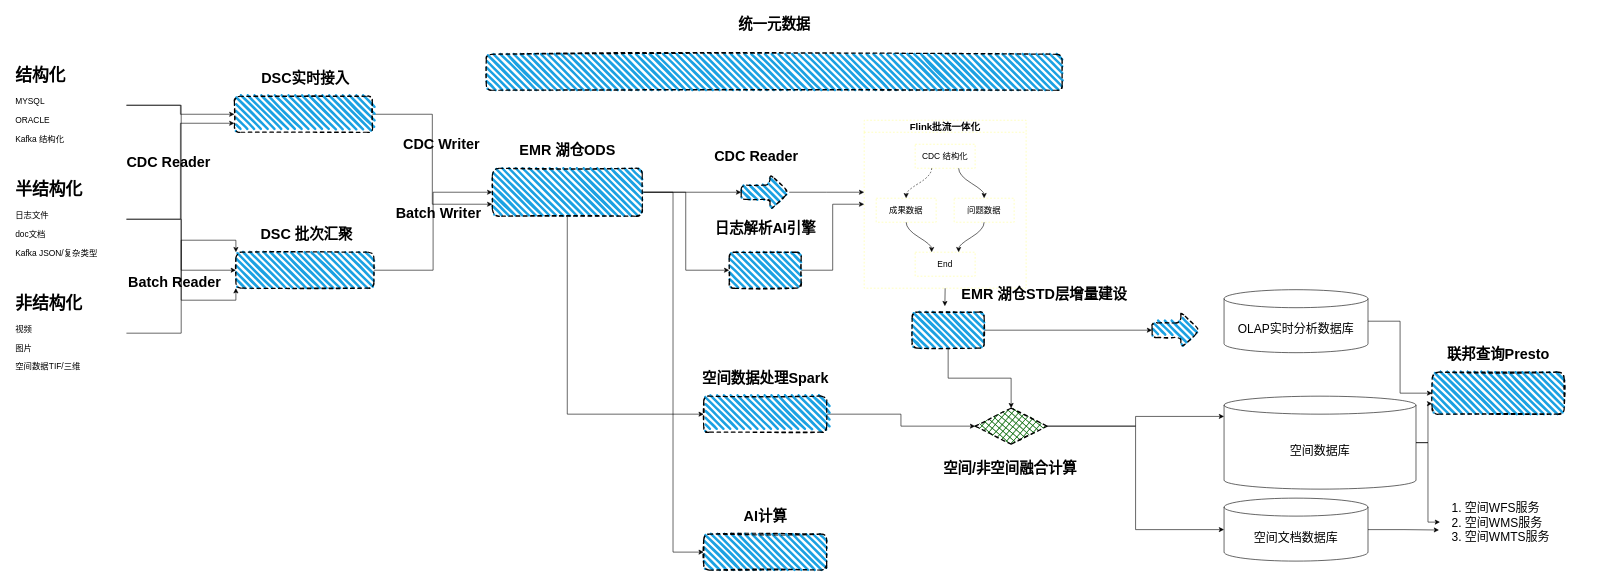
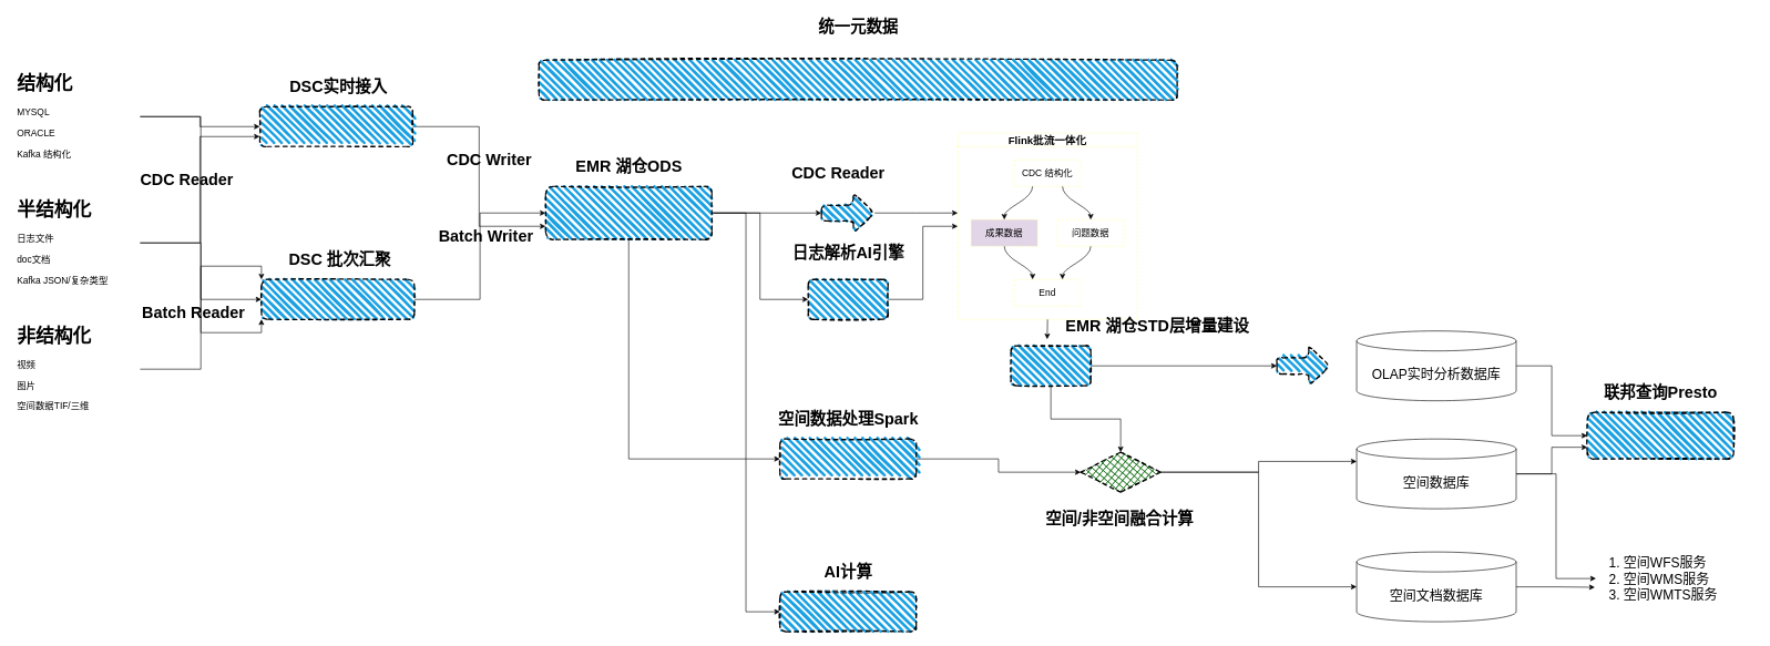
- <mxCell id="32" value="" style="html=1;curved=1;rounded=0;fontSize=14;fontColor=#000000;noEdgeStyle=1;orthogonal=1;dashed=1;" edge="1" parent="29" source="30" target="31"><mxGeometry relative="1" as="geometry"><Array as="points"><mxPoint x="112.5" y="92" /><mxPoint x="70" y="118" /></Array></mxGeometry></mxCell>
+ <mxCell id="32" value="" style="html=1;curved=1;rounded=0;fontSize=14;fontColor=#000000;noEdgeStyle=1;orthogonal=1;" edge="1" parent="29" source="30" target="31"><mxGeometry relative="1" as="geometry"><Array as="points"><mxPoint x="112.5" y="92" /><mxPoint x="70" y="118" /></Array></mxGeometry></mxCell>
- <mxCell id="31" value="成果数据" style="whiteSpace=wrap;html=1;dashed=1;fontSize=14;fontColor=#000000;strokeColor=#FFFF99;fillColor=#FFFFFF;" vertex="1" parent="29"><mxGeometry x="20" y="130" width="100" height="40" as="geometry" /></mxCell>
+ <mxCell id="31" value="成果数据" style="whiteSpace=wrap;html=1;dashed=1;fontSize=14;fontColor=#000000;strokeColor=#FFFF99;fillColor=#e1d5e7;" vertex="1" parent="29"><mxGeometry x="20" y="130" width="100" height="40" as="geometry" /></mxCell>
- <mxCell id="57" value="&lt;font style=&quot;font-size: 20px&quot;&gt;OLAP实时分析数据库&lt;/font&gt;" style="shape=cylinder3;whiteSpace=wrap;html=1;boundedLbl=1;backgroundOutline=1;size=15;" vertex="1" parent="1"><mxGeometry x="2040" y="482.5" width="240" height="105" as="geometry" /></mxCell>
+ <mxCell id="57" value="&lt;font style=&quot;font-size: 20px&quot;&gt;OLAP实时分析数据库&lt;/font&gt;" style="shape=cylinder3;whiteSpace=wrap;html=1;boundedLbl=1;backgroundOutline=1;size=15;" vertex="1" parent="1"><mxGeometry x="2040" y="497.5" width="240" height="105" as="geometry" /></mxCell>
- <mxCell id="60" value="&lt;font style=&quot;font-size: 20px&quot;&gt;空间数据库&lt;/font&gt;" style="shape=cylinder3;whiteSpace=wrap;html=1;boundedLbl=1;backgroundOutline=1;size=15;" vertex="1" parent="1"><mxGeometry x="2040" y="660" width="320" height="155" as="geometry" /></mxCell>
+ <mxCell id="60" value="&lt;font style=&quot;font-size: 20px&quot;&gt;空间数据库&lt;/font&gt;" style="shape=cylinder3;whiteSpace=wrap;html=1;boundedLbl=1;backgroundOutline=1;size=15;" vertex="1" parent="1"><mxGeometry x="2040" y="660" width="240" height="105" as="geometry" /></mxCell>
